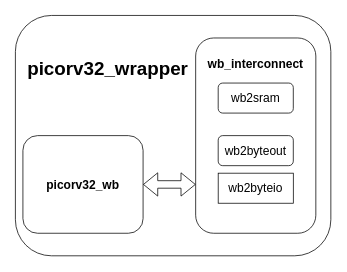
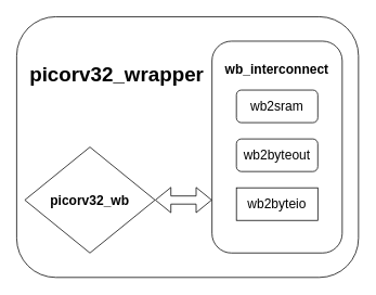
- <mxCell id="2" value="&lt;font style=&quot;font-size: 16px;&quot;&gt;wb2byteout&lt;/font&gt;" style="rounded=1;whiteSpace=wrap;html=1;" vertex="1" parent="1"><mxGeometry x="290" y="180" width="100" height="40" as="geometry" /></mxCell>
+ <mxCell id="2" value="&lt;font style=&quot;font-size: 16px;&quot;&gt;wb2byteout&lt;/font&gt;" style="rounded=1;whiteSpace=wrap;html=1;" vertex="1" parent="1"><mxGeometry x="290" y="170" width="100" height="40" as="geometry" /></mxCell>
- <mxCell id="6" value="&lt;font style=&quot;font-size: 16px;&quot;&gt;&lt;b&gt;picorv32_wb&lt;br&gt;&lt;/b&gt;&lt;/font&gt;" style="rounded=1;whiteSpace=wrap;html=1;fillColor=none;" vertex="1" parent="1"><mxGeometry x="30" y="180" width="160" height="130" as="geometry" /></mxCell>
+ <mxCell id="6" value="&lt;font style=&quot;font-size: 16px;&quot;&gt;&lt;b&gt;picorv32_wb&lt;br&gt;&lt;/b&gt;&lt;/font&gt;" style="rhombus;whiteSpace=wrap;html=1;fillColor=none;" vertex="1" parent="1"><mxGeometry x="30" y="180" width="160" height="130" as="geometry" /></mxCell>
